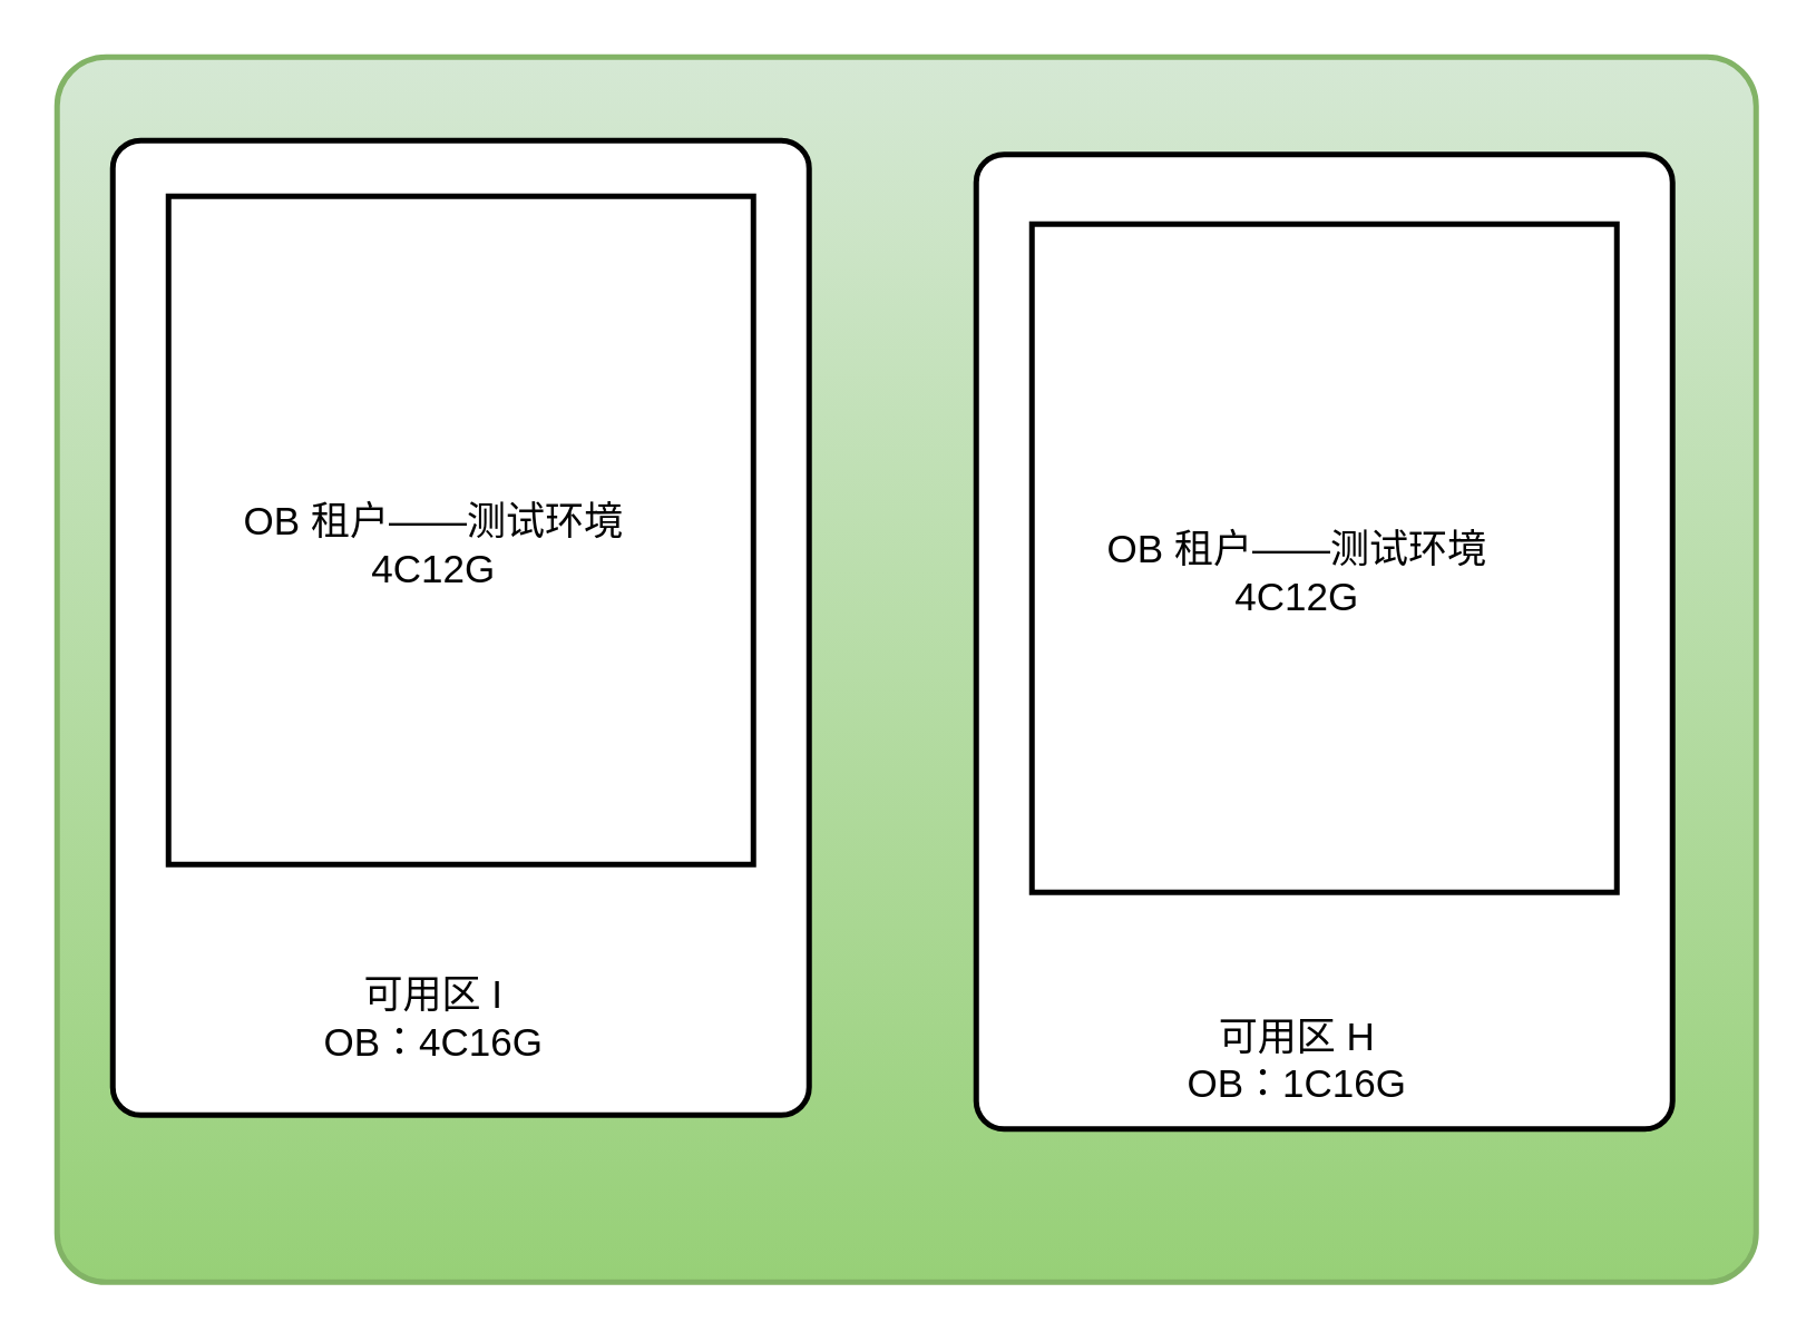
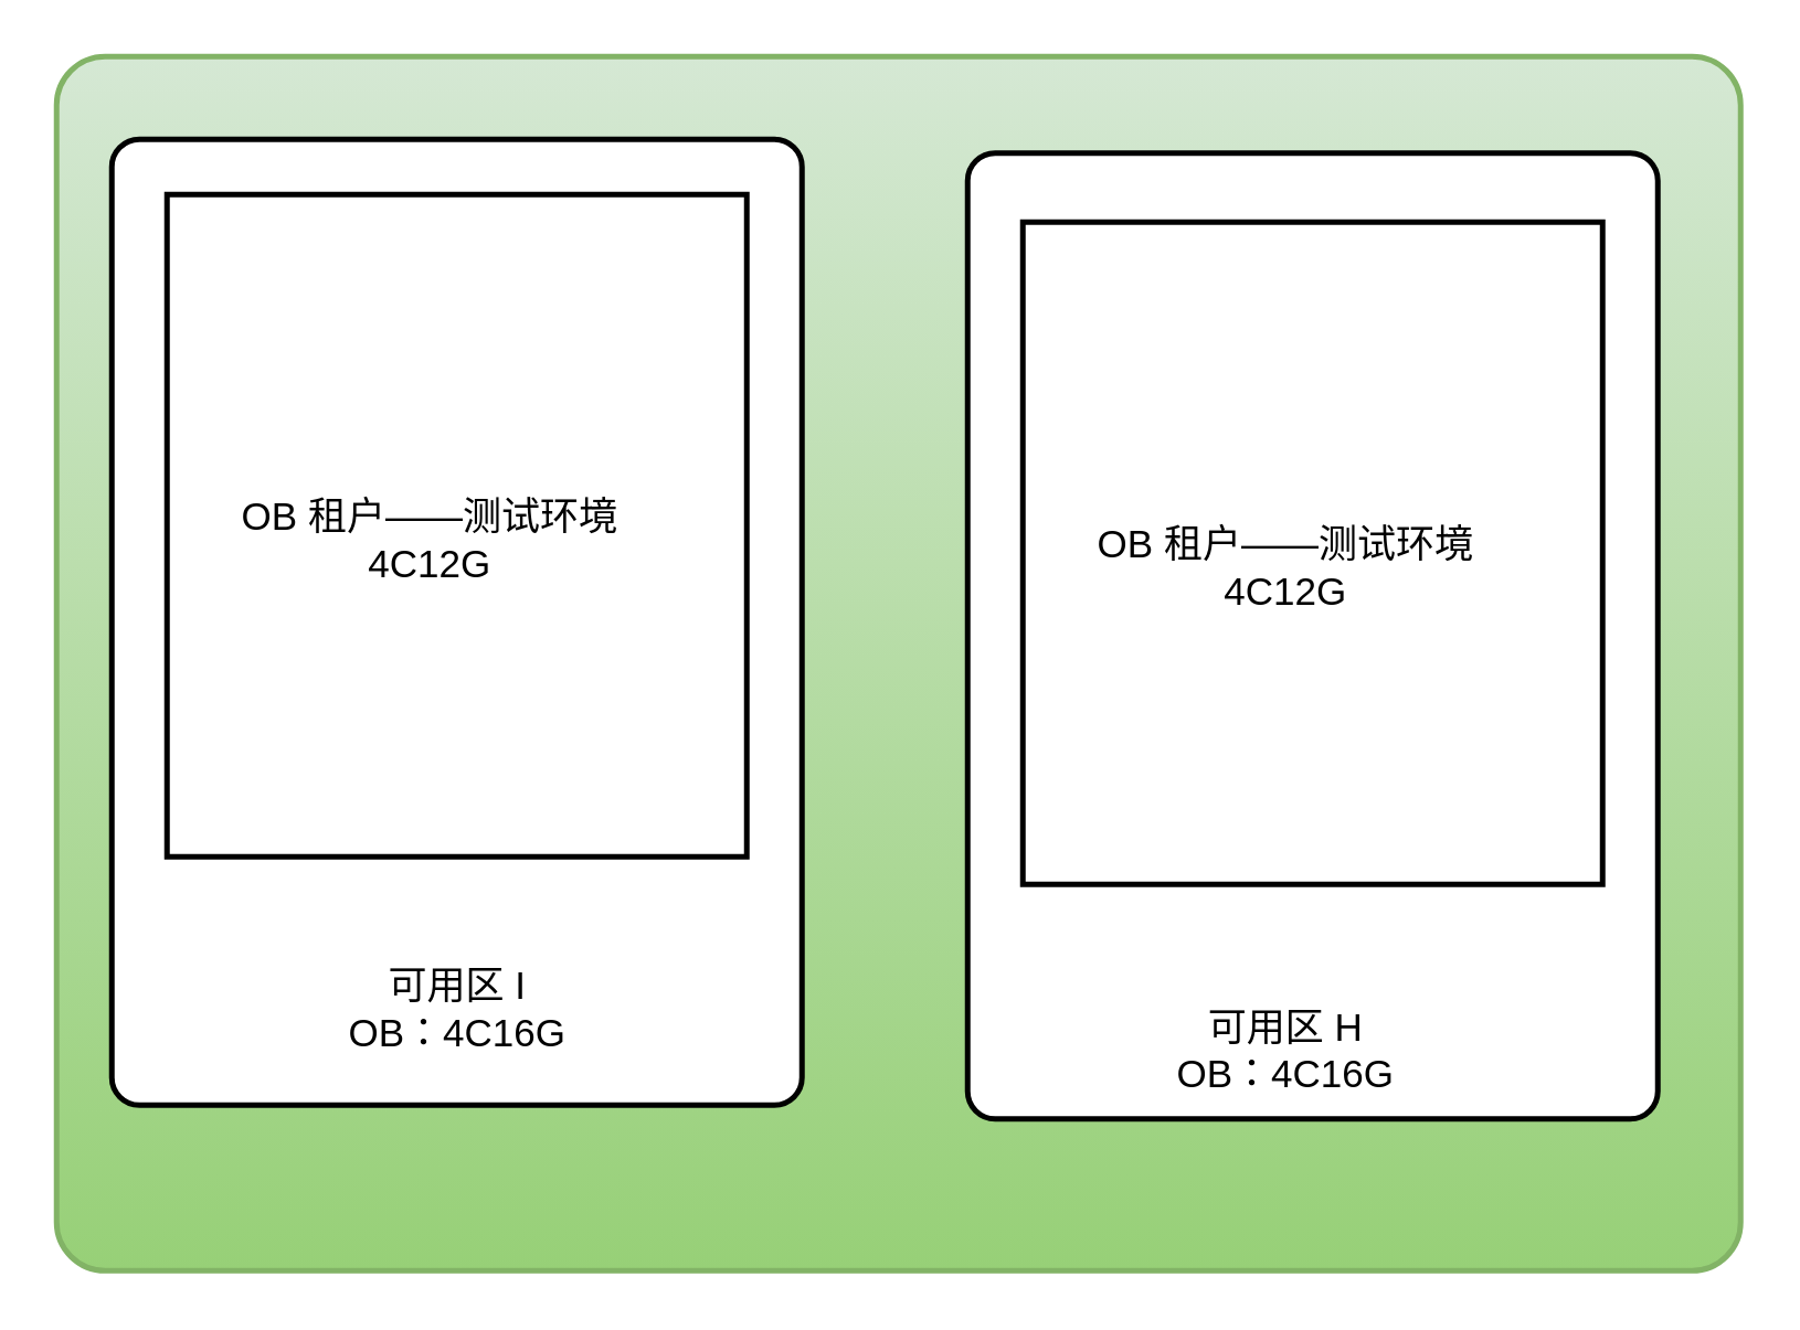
- <mxCell id="4" value="可用区 I&lt;br&gt;OB：4C16G" style="text;html=1;align=center;verticalAlign=middle;resizable=0;points=[];autosize=1;strokeColor=none;fillColor=none;fontSize=14;" vertex="1" parent="1"><mxGeometry x="105" y="340" width="100" height="50" as="geometry" /></mxCell>
+ <mxCell id="4" value="可用区 I&lt;br&gt;OB：4C16G" style="text;html=1;align=center;verticalAlign=middle;resizable=0;points=[];autosize=1;strokeColor=none;fillColor=none;fontSize=14;" vertex="1" parent="1"><mxGeometry x="115" y="340" width="100" height="50" as="geometry" /></mxCell>
- <mxCell id="8" value="可用区 H&lt;br&gt;OB：1C16G" style="text;html=1;align=center;verticalAlign=middle;resizable=0;points=[];autosize=1;strokeColor=none;fillColor=none;fontSize=14;" vertex="1" parent="1"><mxGeometry x="415" y="355" width="100" height="50" as="geometry" /></mxCell>
+ <mxCell id="8" value="可用区 H&lt;br&gt;OB：4C16G" style="text;html=1;align=center;verticalAlign=middle;resizable=0;points=[];autosize=1;strokeColor=none;fillColor=none;fontSize=14;" vertex="1" parent="1"><mxGeometry x="415" y="355" width="100" height="50" as="geometry" /></mxCell>
